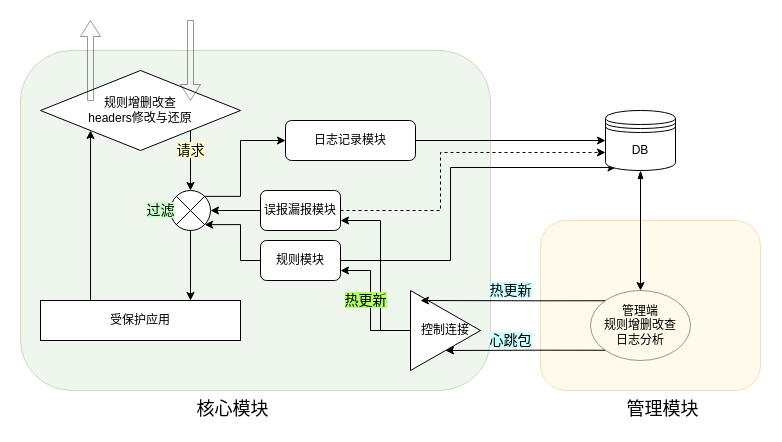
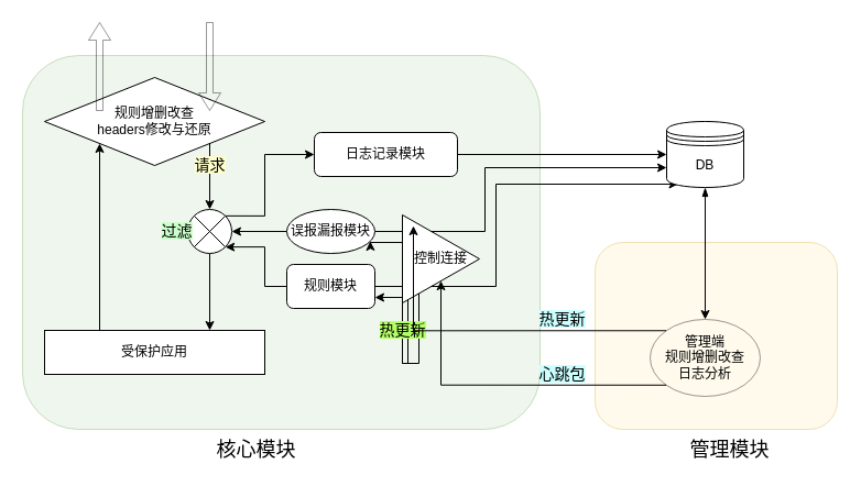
- <mxCell id="8" style="edgeStyle=orthogonalEdgeStyle;rounded=0;orthogonalLoop=1;jettySize=auto;html=1;exitX=1;exitY=0.5;exitDx=0;exitDy=0;entryX=0;entryY=0.7;entryDx=0;entryDy=0;dashed=1;" parent="1" source="10" target="20" edge="1"><mxGeometry relative="1" as="geometry"><Array as="points"><mxPoint x="440" y="210" /><mxPoint x="440" y="152" /></Array></mxGeometry></mxCell>
+ <mxCell id="8" style="edgeStyle=orthogonalEdgeStyle;rounded=0;orthogonalLoop=1;jettySize=auto;html=1;exitX=1;exitY=0.5;exitDx=0;exitDy=0;entryX=0;entryY=0.7;entryDx=0;entryDy=0;" parent="1" source="10" target="20" edge="1"><mxGeometry relative="1" as="geometry"><Array as="points"><mxPoint x="440" y="210" /><mxPoint x="440" y="152" /></Array></mxGeometry></mxCell>
- <mxCell id="10" value="误报漏报模块" style="rounded=1;whiteSpace=wrap;html=1;" parent="1" vertex="1"><mxGeometry x="260" y="190" width="80" height="40" as="geometry" /></mxCell>
+ <mxCell id="10" value="误报漏报模块" style="ellipse;whiteSpace=wrap;html=1;" parent="1" vertex="1"><mxGeometry x="260" y="190" width="80" height="40" as="geometry" /></mxCell>
- <mxCell id="23" value="控制连接" style="triangle;whiteSpace=wrap;html=1;" parent="1" vertex="1"><mxGeometry x="410" y="290" width="70" height="80" as="geometry" /></mxCell>
+ <mxCell id="23" value="控制连接" style="triangle;whiteSpace=wrap;html=1;" parent="1" vertex="1"><mxGeometry x="365" y="195" width="70" height="80" as="geometry" /></mxCell>
